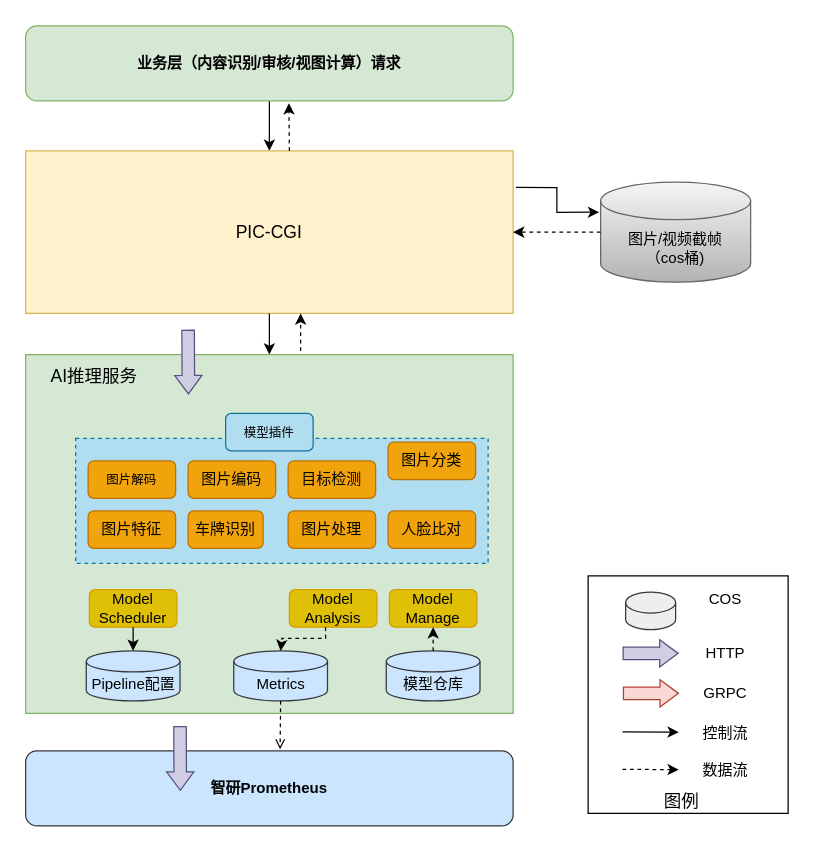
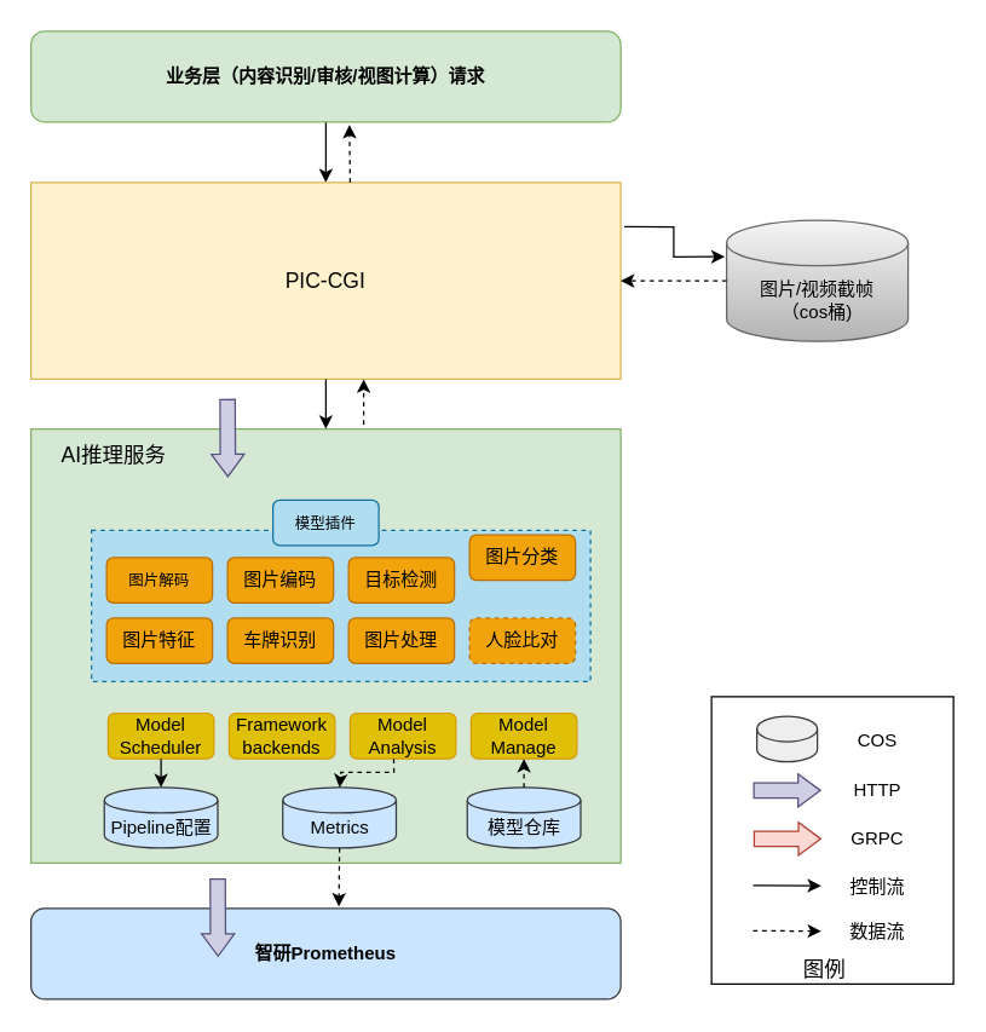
- <mxCell id="15" value="车牌识别" style="rounded=1;whiteSpace=wrap;html=1;fillColor=#f0a30a;strokeColor=#BD7000;fontColor=#000000;" parent="1" vertex="1"><mxGeometry x="150" y="408" width="60" height="30" as="geometry" /></mxCell>
+ <mxCell id="15" value="车牌识别" style="rounded=1;whiteSpace=wrap;html=1;fillColor=#f0a30a;strokeColor=#BD7000;fontColor=#000000;" parent="1" vertex="1"><mxGeometry x="150" y="408" width="70" height="30" as="geometry" /></mxCell>
- <mxCell id="17" value="人脸比对" style="rounded=1;whiteSpace=wrap;html=1;fillColor=#f0a30a;strokeColor=#BD7000;fontColor=#000000;" parent="1" vertex="1"><mxGeometry x="310" y="408" width="70" height="30" as="geometry" /></mxCell>
+ <mxCell id="17" value="人脸比对" style="rounded=1;whiteSpace=wrap;html=1;fillColor=#f0a30a;strokeColor=#BD7000;fontColor=#000000;dashed=1;" parent="1" vertex="1"><mxGeometry x="310" y="408" width="70" height="30" as="geometry" /></mxCell>
- <mxCell id="24" value="&lt;font style=&quot;font-size: 12px;&quot;&gt;COS&lt;/font&gt;" style="text;strokeColor=none;align=center;fillColor=none;html=1;verticalAlign=middle;whiteSpace=wrap;rounded=0;" parent="1" vertex="1"><mxGeometry x="550" y="463" width="60" height="32" as="geometry" /></mxCell>
+ <mxCell id="24" value="&lt;font style=&quot;font-size: 12px;&quot;&gt;COS&lt;/font&gt;" style="text;strokeColor=none;align=center;fillColor=none;html=1;verticalAlign=middle;whiteSpace=wrap;rounded=0;" parent="1" vertex="1"><mxGeometry x="550" y="473" width="60" height="32" as="geometry" /></mxCell>
+ <mxCell id="34" value="Framework&lt;br&gt;backends" style="rounded=1;whiteSpace=wrap;html=1;fillColor=#DFC006;strokeColor=#d79b00;gradientColor=none;" parent="1" vertex="1"><mxGeometry x="151" y="471" width="70" height="30" as="geometry" /></mxCell>
- <mxCell id="47" value="" style="endArrow=open;html=1;rounded=0;dashed=1;entryX=0.522;entryY=-0.02;entryDx=0;entryDy=0;entryPerimeter=0;exitX=0.5;exitY=1;exitDx=0;exitDy=0;exitPerimeter=0;" parent="1" source="41" target="43" edge="1"><mxGeometry width="50" height="50" relative="1" as="geometry"><mxPoint x="230" y="569.05" as="sourcePoint" /><mxPoint x="275" y="569.24" as="targetPoint" /></mxGeometry></mxCell>
+ <mxCell id="47" value="" style="endArrow=classic;html=1;rounded=0;dashed=1;entryX=0.522;entryY=-0.02;entryDx=0;entryDy=0;entryPerimeter=0;exitX=0.5;exitY=1;exitDx=0;exitDy=0;exitPerimeter=0;" parent="1" source="41" target="43" edge="1"><mxGeometry width="50" height="50" relative="1" as="geometry"><mxPoint x="230" y="569.05" as="sourcePoint" /><mxPoint x="275" y="569.24" as="targetPoint" /></mxGeometry></mxCell>
